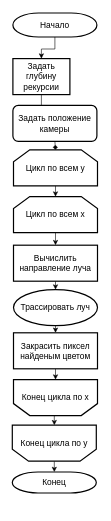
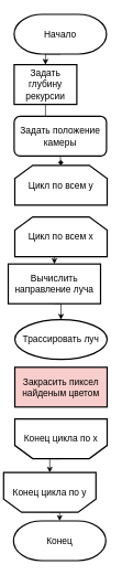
- <mxCell id="3" value="&lt;span style=&quot;font-size: 14px&quot;&gt;Начало&lt;/span&gt;" style="strokeWidth=2;html=1;shape=mxgraph.flowchart.terminator;whiteSpace=wrap;" vertex="1" parent="1"><mxGeometry x="21.001" y="20.999" width="140" height="40" as="geometry" /></mxCell>
+ <mxCell id="3" value="&lt;span style=&quot;font-size: 14px&quot;&gt;Начало&lt;/span&gt;" style="strokeWidth=2;html=1;shape=mxgraph.flowchart.terminator;whiteSpace=wrap;" vertex="1" parent="1"><mxGeometry x="21.001" y="20.999" width="140" height="60" as="geometry" /></mxCell>
- <mxCell id="4" style="edgeStyle=orthogonalEdgeStyle;rounded=0;orthogonalLoop=1;jettySize=auto;html=1;exitX=0.5;exitY=1;exitDx=0;exitDy=0;exitPerimeter=0;entryX=0.5;entryY=0;entryDx=0;entryDy=0;entryPerimeter=0;" edge="1" parent="1" source="5" target="14"><mxGeometry relative="1" as="geometry" /></mxCell>
- <mxCell id="9" value="&lt;font style=&quot;font-size: 14px&quot;&gt;Вычислить направление луча&lt;br&gt;&lt;/font&gt;" style="whiteSpace=wrap;html=1;strokeWidth=2;" vertex="1" parent="1"><mxGeometry x="22.001" y="407.999" width="140" height="60" as="geometry" /></mxCell>
+ <mxCell id="9" value="&lt;font style=&quot;font-size: 14px&quot;&gt;Вычислить направление луча&lt;br&gt;&lt;/font&gt;" style="whiteSpace=wrap;html=1;strokeWidth=2;" vertex="1" parent="1"><mxGeometry x="12.001" y="397.999" width="140" height="60" as="geometry" /></mxCell>
- <mxCell id="15" style="edgeStyle=orthogonalEdgeStyle;rounded=0;orthogonalLoop=1;jettySize=auto;html=1;exitX=0.5;exitY=1;exitDx=0;exitDy=0;entryX=0.5;entryY=0;entryDx=0;entryDy=0;endArrow=classic;endFill=1;" edge="1" parent="1" source="16" target="22"><mxGeometry relative="1" as="geometry" /></mxCell>
- <mxCell id="22" value="&lt;font style=&quot;font-size: 14px&quot;&gt;Закрасить пиксел найденым цветом&lt;/font&gt;" style="whiteSpace=wrap;html=1;strokeWidth=2;" vertex="1" parent="1"><mxGeometry x="22.001" y="553.999" width="140" height="60" as="geometry" /></mxCell>
+ <mxCell id="22" value="&lt;font style=&quot;font-size: 14px&quot;&gt;Закрасить пиксел найденым цветом&lt;/font&gt;" style="whiteSpace=wrap;html=1;strokeWidth=2;fillColor=#f8cecc;" vertex="1" parent="1"><mxGeometry x="22.001" y="553.999" width="140" height="60" as="geometry" /></mxCell>
- <mxCell id="21" style="edgeStyle=orthogonalEdgeStyle;rounded=0;orthogonalLoop=1;jettySize=auto;html=1;exitX=0.5;exitY=1;exitDx=0;exitDy=0;entryX=0.5;entryY=1;entryDx=0;entryDy=0;entryPerimeter=0;endArrow=classic;endFill=1;" edge="1" parent="1" source="22" target="12"><mxGeometry relative="1" as="geometry" /></mxCell>
- <mxCell id="7" value="&lt;span style=&quot;font-size: 14px ; background-color: rgb(255 , 255 , 255)&quot;&gt;Конец цикла по y&lt;/span&gt;" style="strokeWidth=2;html=1;shape=stencil(rZVNb4MwDIZ/Ta5VIFpXjlPWnapeetg5pe6ICgkKWbv9+6W4aHwMxrxKHPBreB9sbIUJWWWqBBZzowpg4pnF8cbaMggbXWgfwnCbYWLJMbxgmKwwVFUJqUftrJxW+xwwU3lnT3DRB39z0CYDh65izfhTeOZ6CZlaY4KJtqbqZFr5YKa0Ce/yDzTjiwfEfN5ijMpAKMCD66jf5W1RYPELmRTNI+0IpG5FDfc30uvfSRGNtKZ0r8+KZsK2hLr4gsc9XLKayduReAm1OlIvm60jVDfCEzIoYwso5F6lpzdn383hx68s1XW5B4kmXdgztIau16upBjQOuTYth8d/O/QaeAeLJcGC39mBUgblb6S5rWBiaIM+mIhaHRkjIY/WwcR8HXWe4zkyNroDg1rFc60WvgA=);whiteSpace=wrap;flipV=1;" vertex="1" parent="1"><mxGeometry x="20.001" y="707.999" width="140" height="60" as="geometry" /></mxCell>
+ <mxCell id="7" value="&lt;span style=&quot;font-size: 14px ; background-color: rgb(255 , 255 , 255)&quot;&gt;Конец цикла по y&lt;/span&gt;" style="strokeWidth=2;html=1;shape=stencil(rZVNb4MwDIZ/Ta5VIFpXjlPWnapeetg5pe6ICgkKWbv9+6W4aHwMxrxKHPBreB9sbIUJWWWqBBZzowpg4pnF8cbaMggbXWgfwnCbYWLJMbxgmKwwVFUJqUftrJxW+xwwU3lnT3DRB39z0CYDh65izfhTeOZ6CZlaY4KJtqbqZFr5YKa0Ce/yDzTjiwfEfN5ijMpAKMCD66jf5W1RYPELmRTNI+0IpG5FDfc30uvfSRGNtKZ0r8+KZsK2hLr4gsc9XLKayduReAm1OlIvm60jVDfCEzIoYwso5F6lpzdn383hx68s1XW5B4kmXdgztIau16upBjQOuTYth8d/O/QaeAeLJcGC39mBUgblb6S5rWBiaIM+mIhaHRkjIY/WwcR8HXWe4zkyNroDg1rFc60WvgA=);whiteSpace=wrap;flipV=1;" vertex="1" parent="1"><mxGeometry x="5.001" y="712.999" width="140" height="60" as="geometry" /></mxCell>
- <mxCell id="10" value="&lt;span style=&quot;font-size: 14px&quot;&gt;Конец&lt;/span&gt;" style="strokeWidth=2;html=1;shape=mxgraph.flowchart.terminator;whiteSpace=wrap;" vertex="1" parent="1"><mxGeometry x="20.001" y="785.999" width="140" height="35" as="geometry" /></mxCell>
+ <mxCell id="10" value="&lt;span style=&quot;font-size: 14px&quot;&gt;Конец&lt;/span&gt;" style="strokeWidth=2;html=1;shape=mxgraph.flowchart.terminator;whiteSpace=wrap;" vertex="1" parent="1"><mxGeometry x="20.001" y="785.999" width="140" height="60" as="geometry" /></mxCell>
